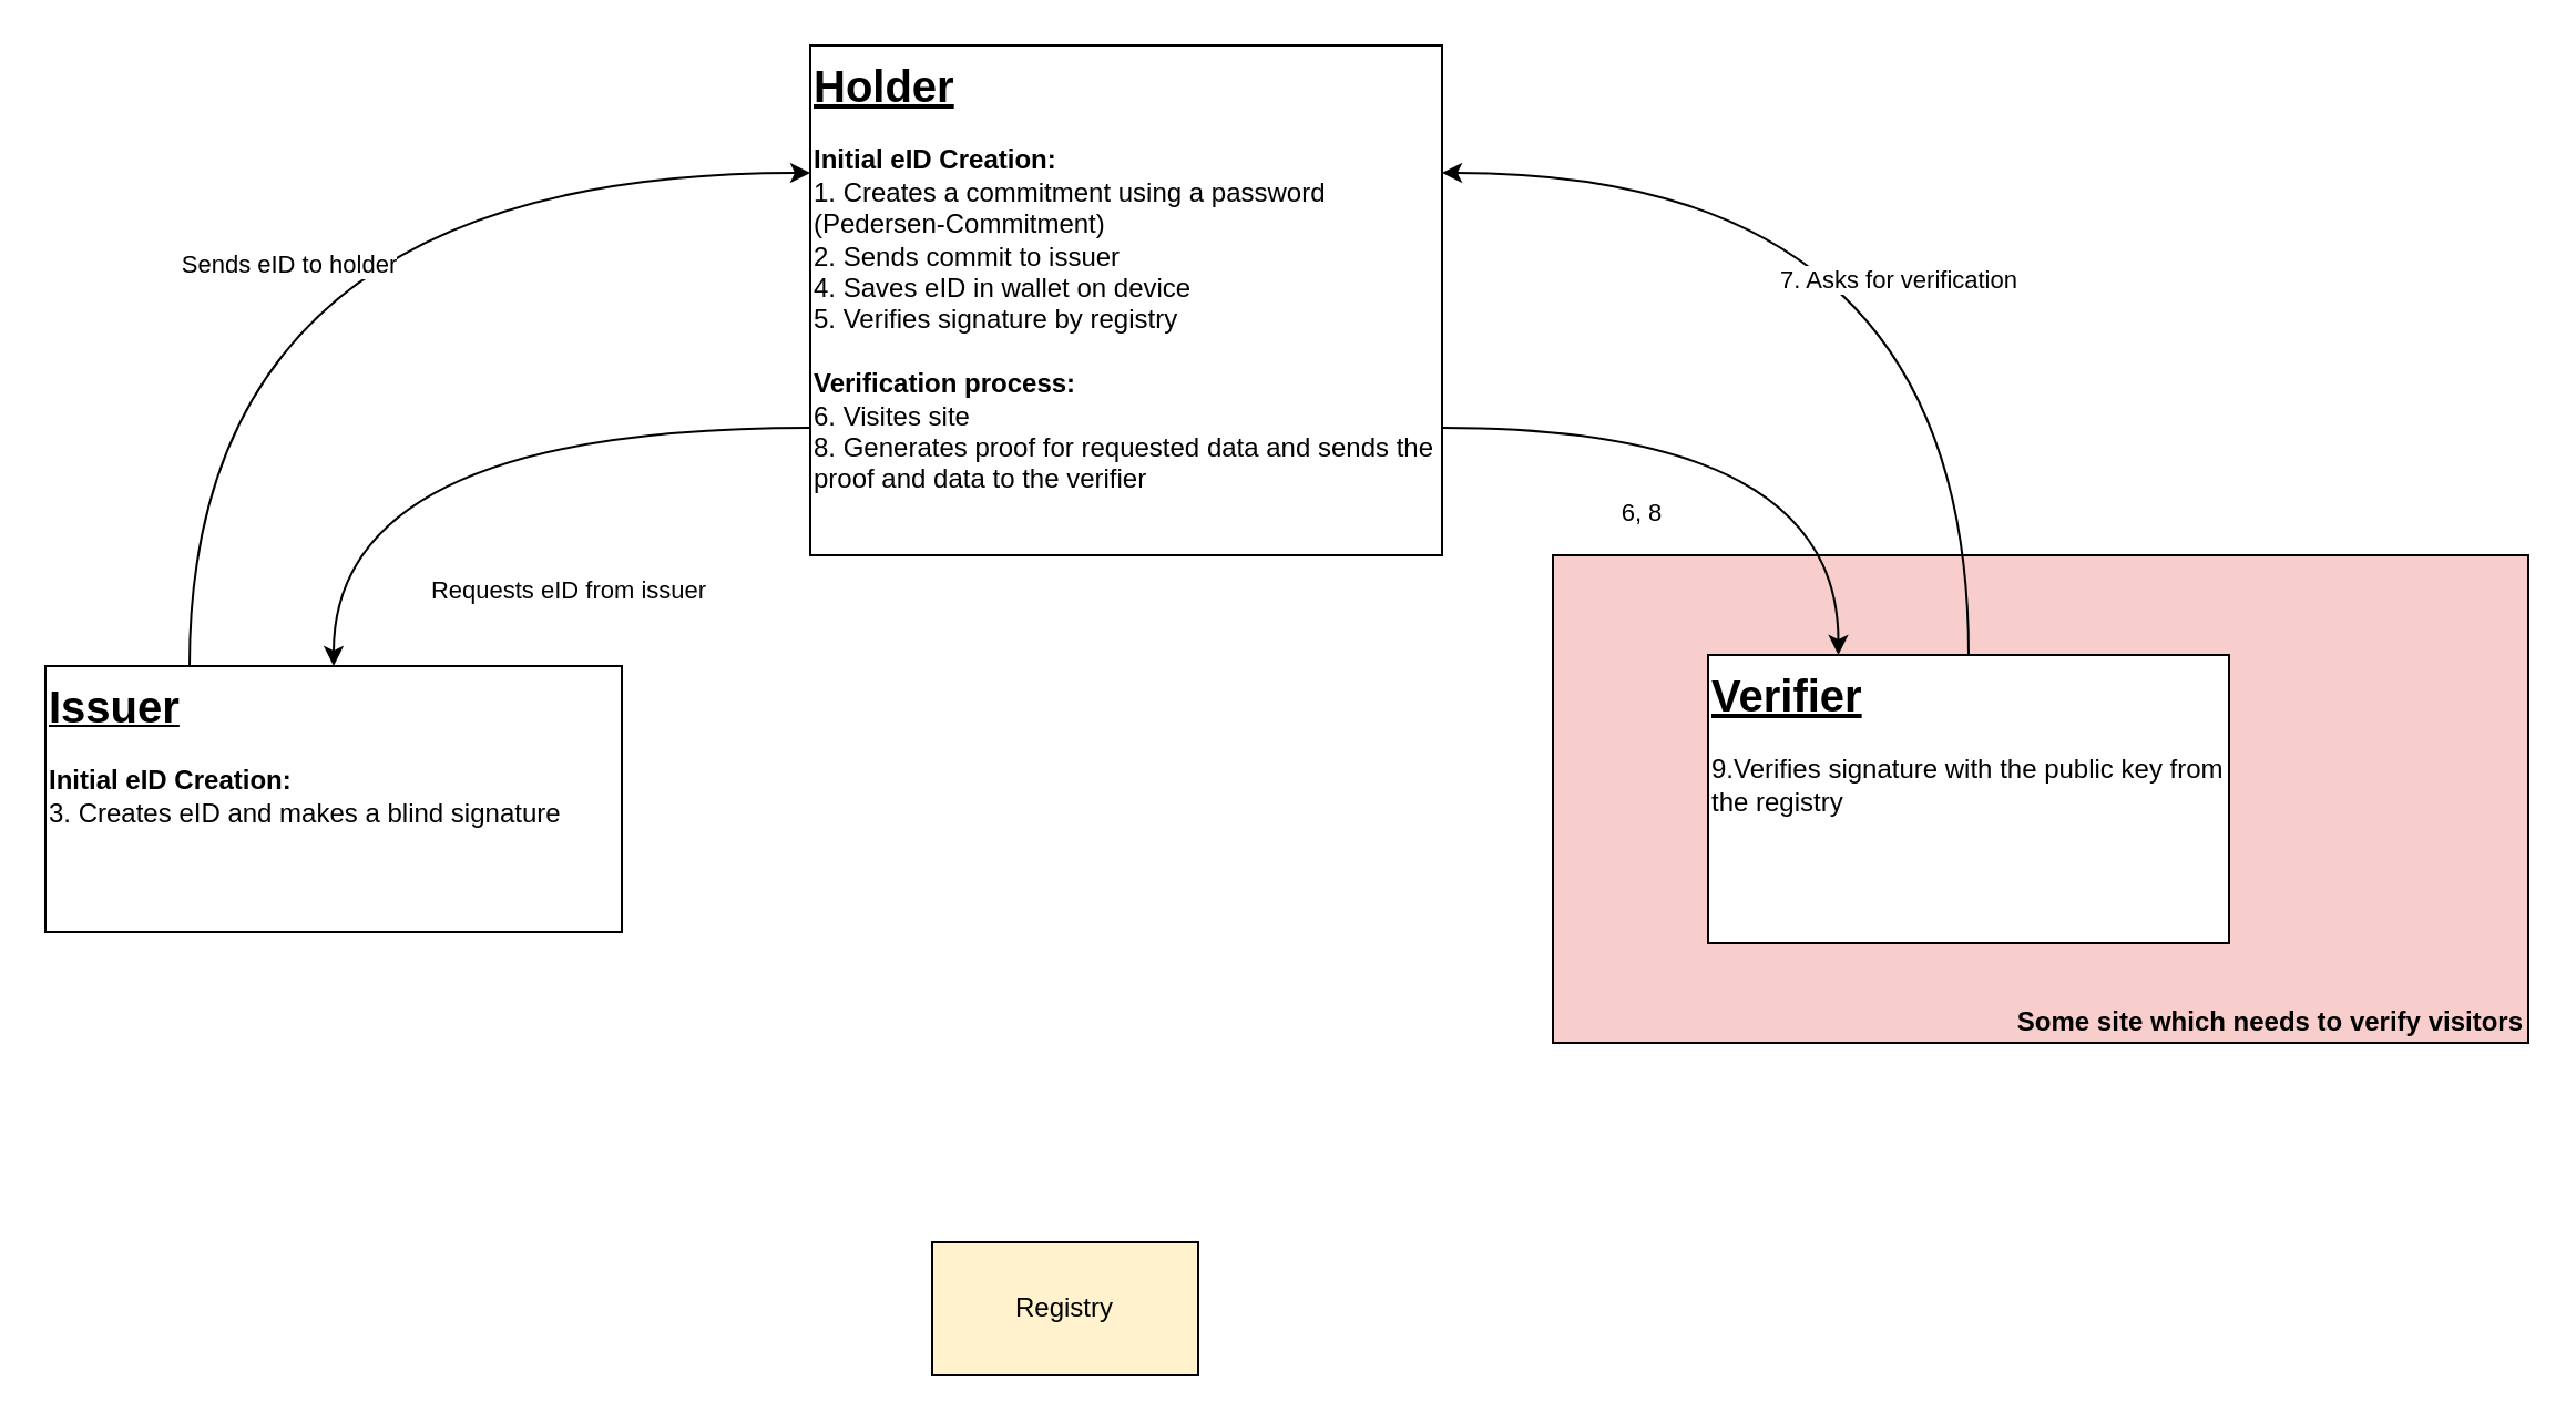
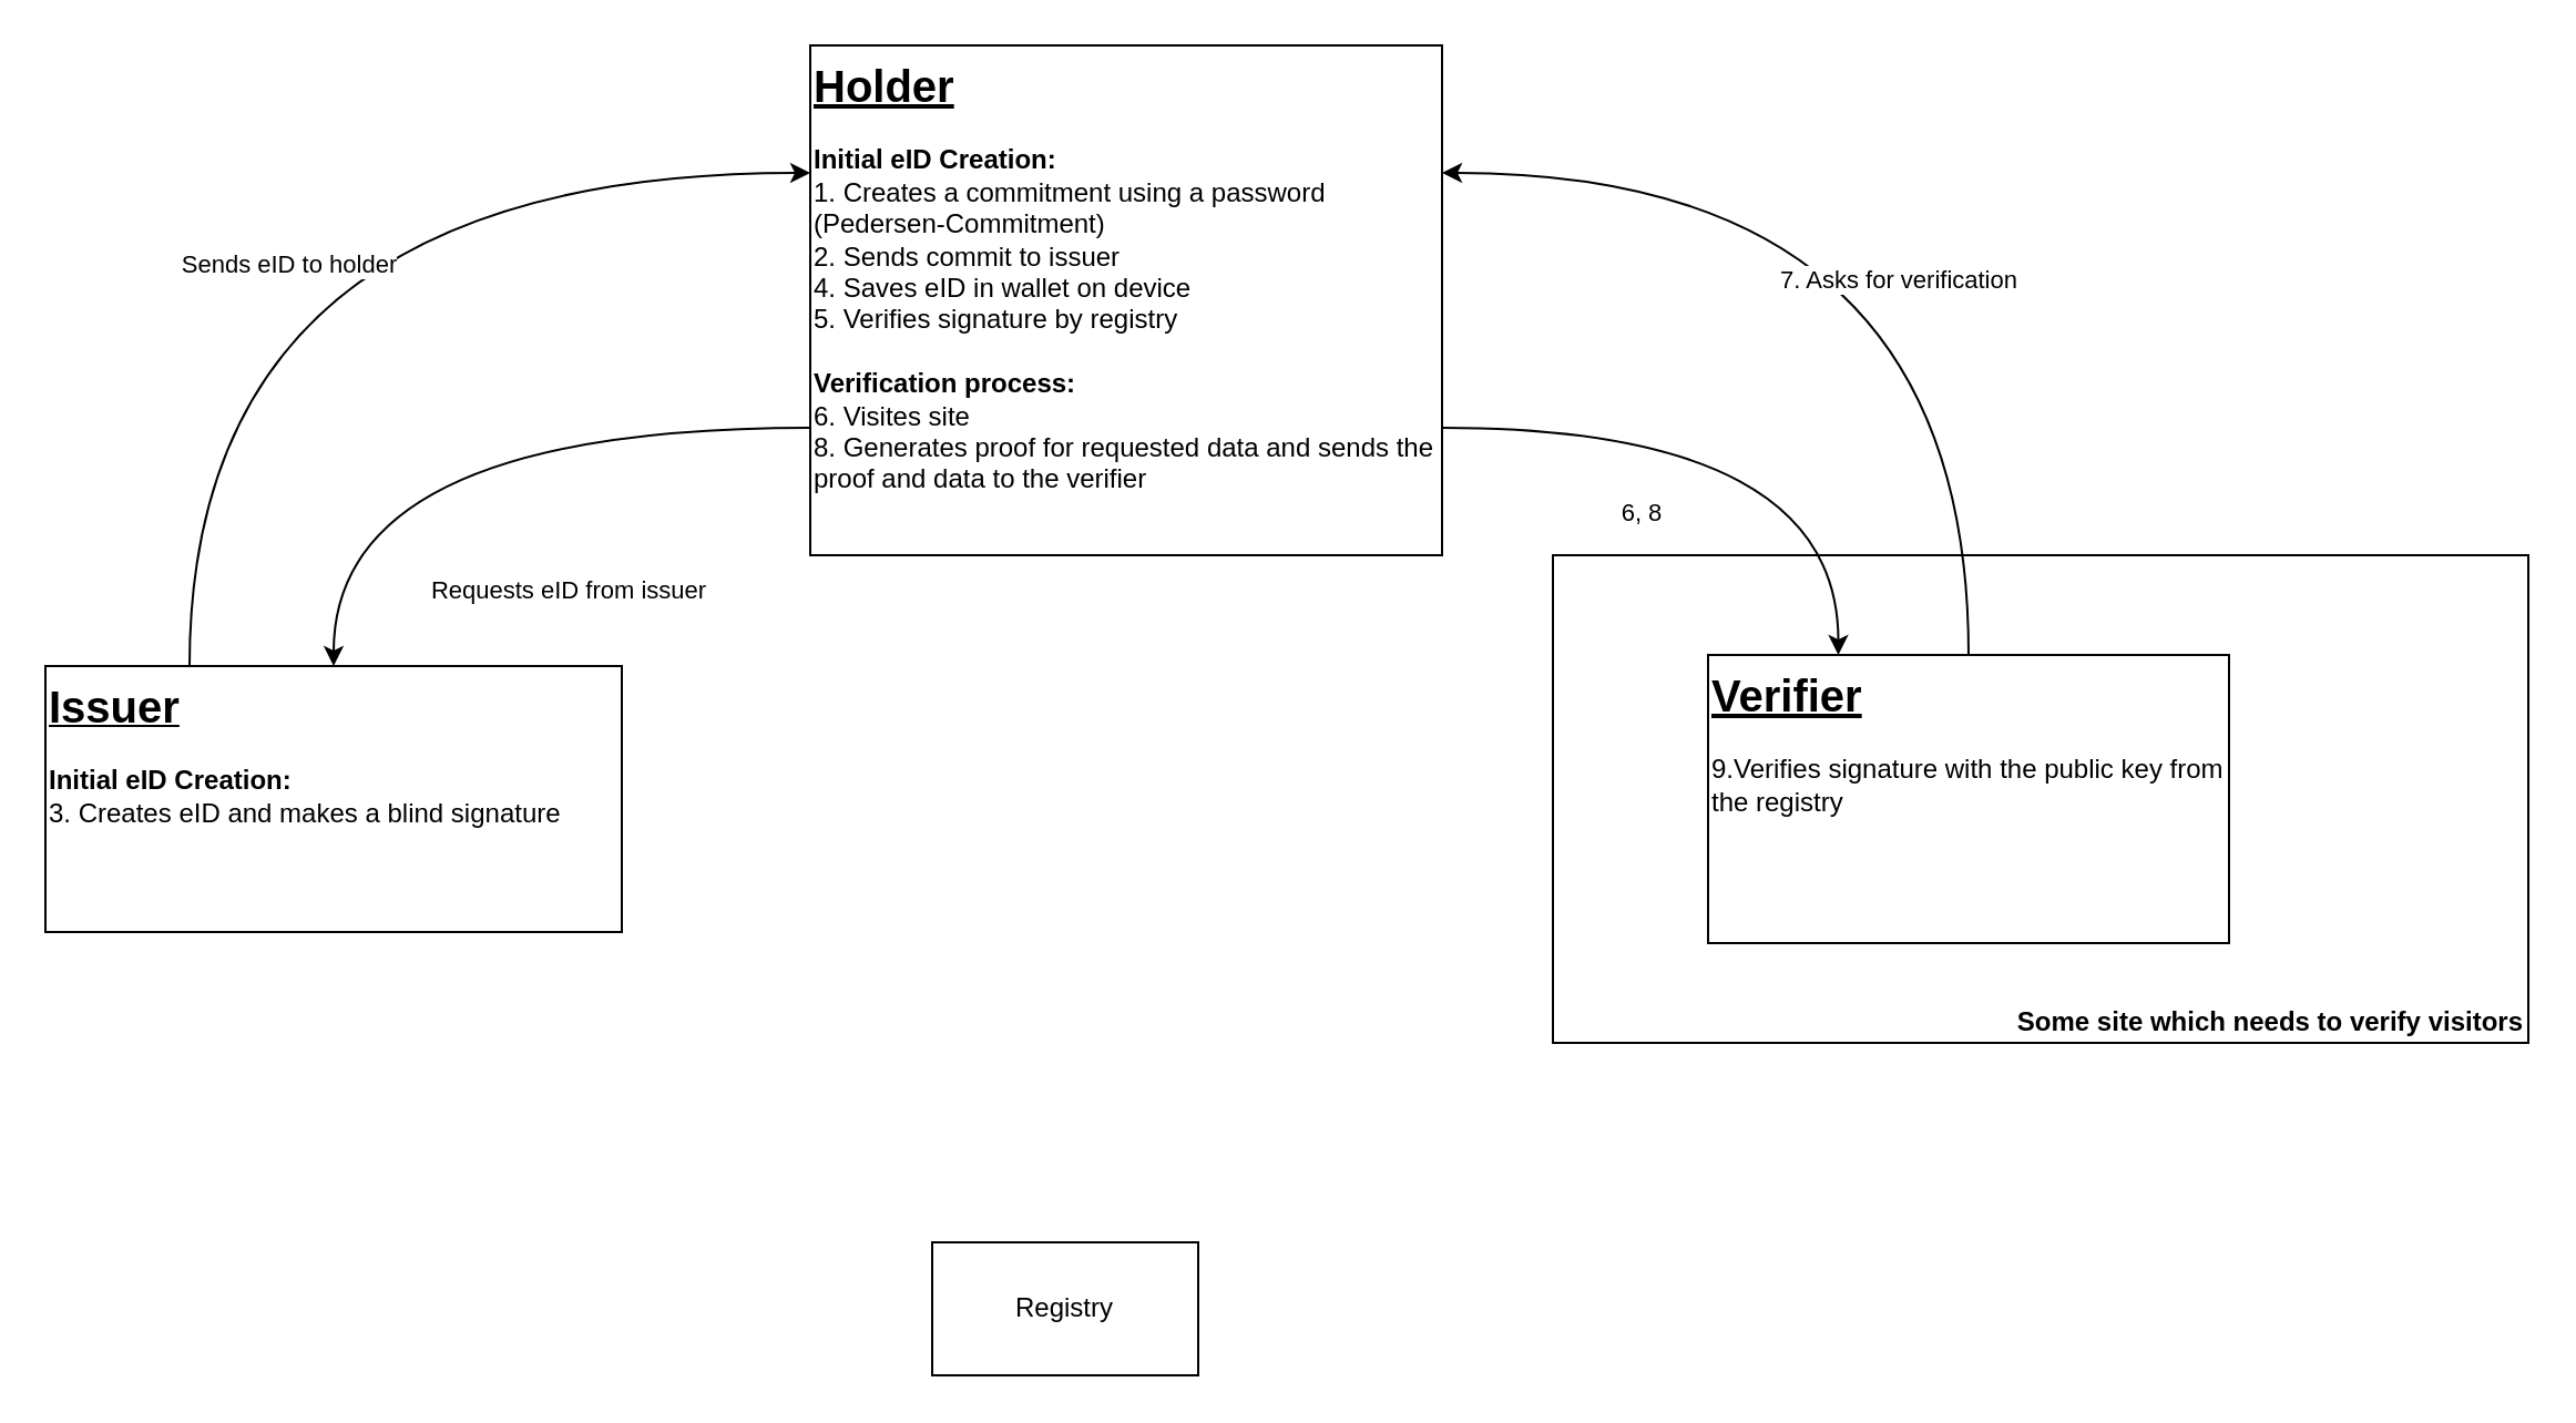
- <mxCell id="2" value="&lt;div&gt;Some site which needs to verify visitors&lt;br&gt;&lt;/div&gt;" style="rounded=0;whiteSpace=wrap;html=1;align=right;verticalAlign=bottom;fontStyle=1;fillColor=#f8cecc;" vertex="1" parent="1"><mxGeometry x="700" y="250" width="440" height="220" as="geometry" /></mxCell>
+ <mxCell id="2" value="&lt;div&gt;Some site which needs to verify visitors&lt;br&gt;&lt;/div&gt;" style="rounded=0;whiteSpace=wrap;html=1;align=right;verticalAlign=bottom;fontStyle=1" vertex="1" parent="1"><mxGeometry x="700" y="250" width="440" height="220" as="geometry" /></mxCell>
- <mxCell id="7" value="Registry" style="rounded=0;whiteSpace=wrap;html=1;fillColor=#fff2cc;" vertex="1" parent="1"><mxGeometry x="420" y="560" width="120" height="60" as="geometry" /></mxCell>
+ <mxCell id="7" value="Registry" style="rounded=0;whiteSpace=wrap;html=1;" vertex="1" parent="1"><mxGeometry x="420" y="560" width="120" height="60" as="geometry" /></mxCell>
